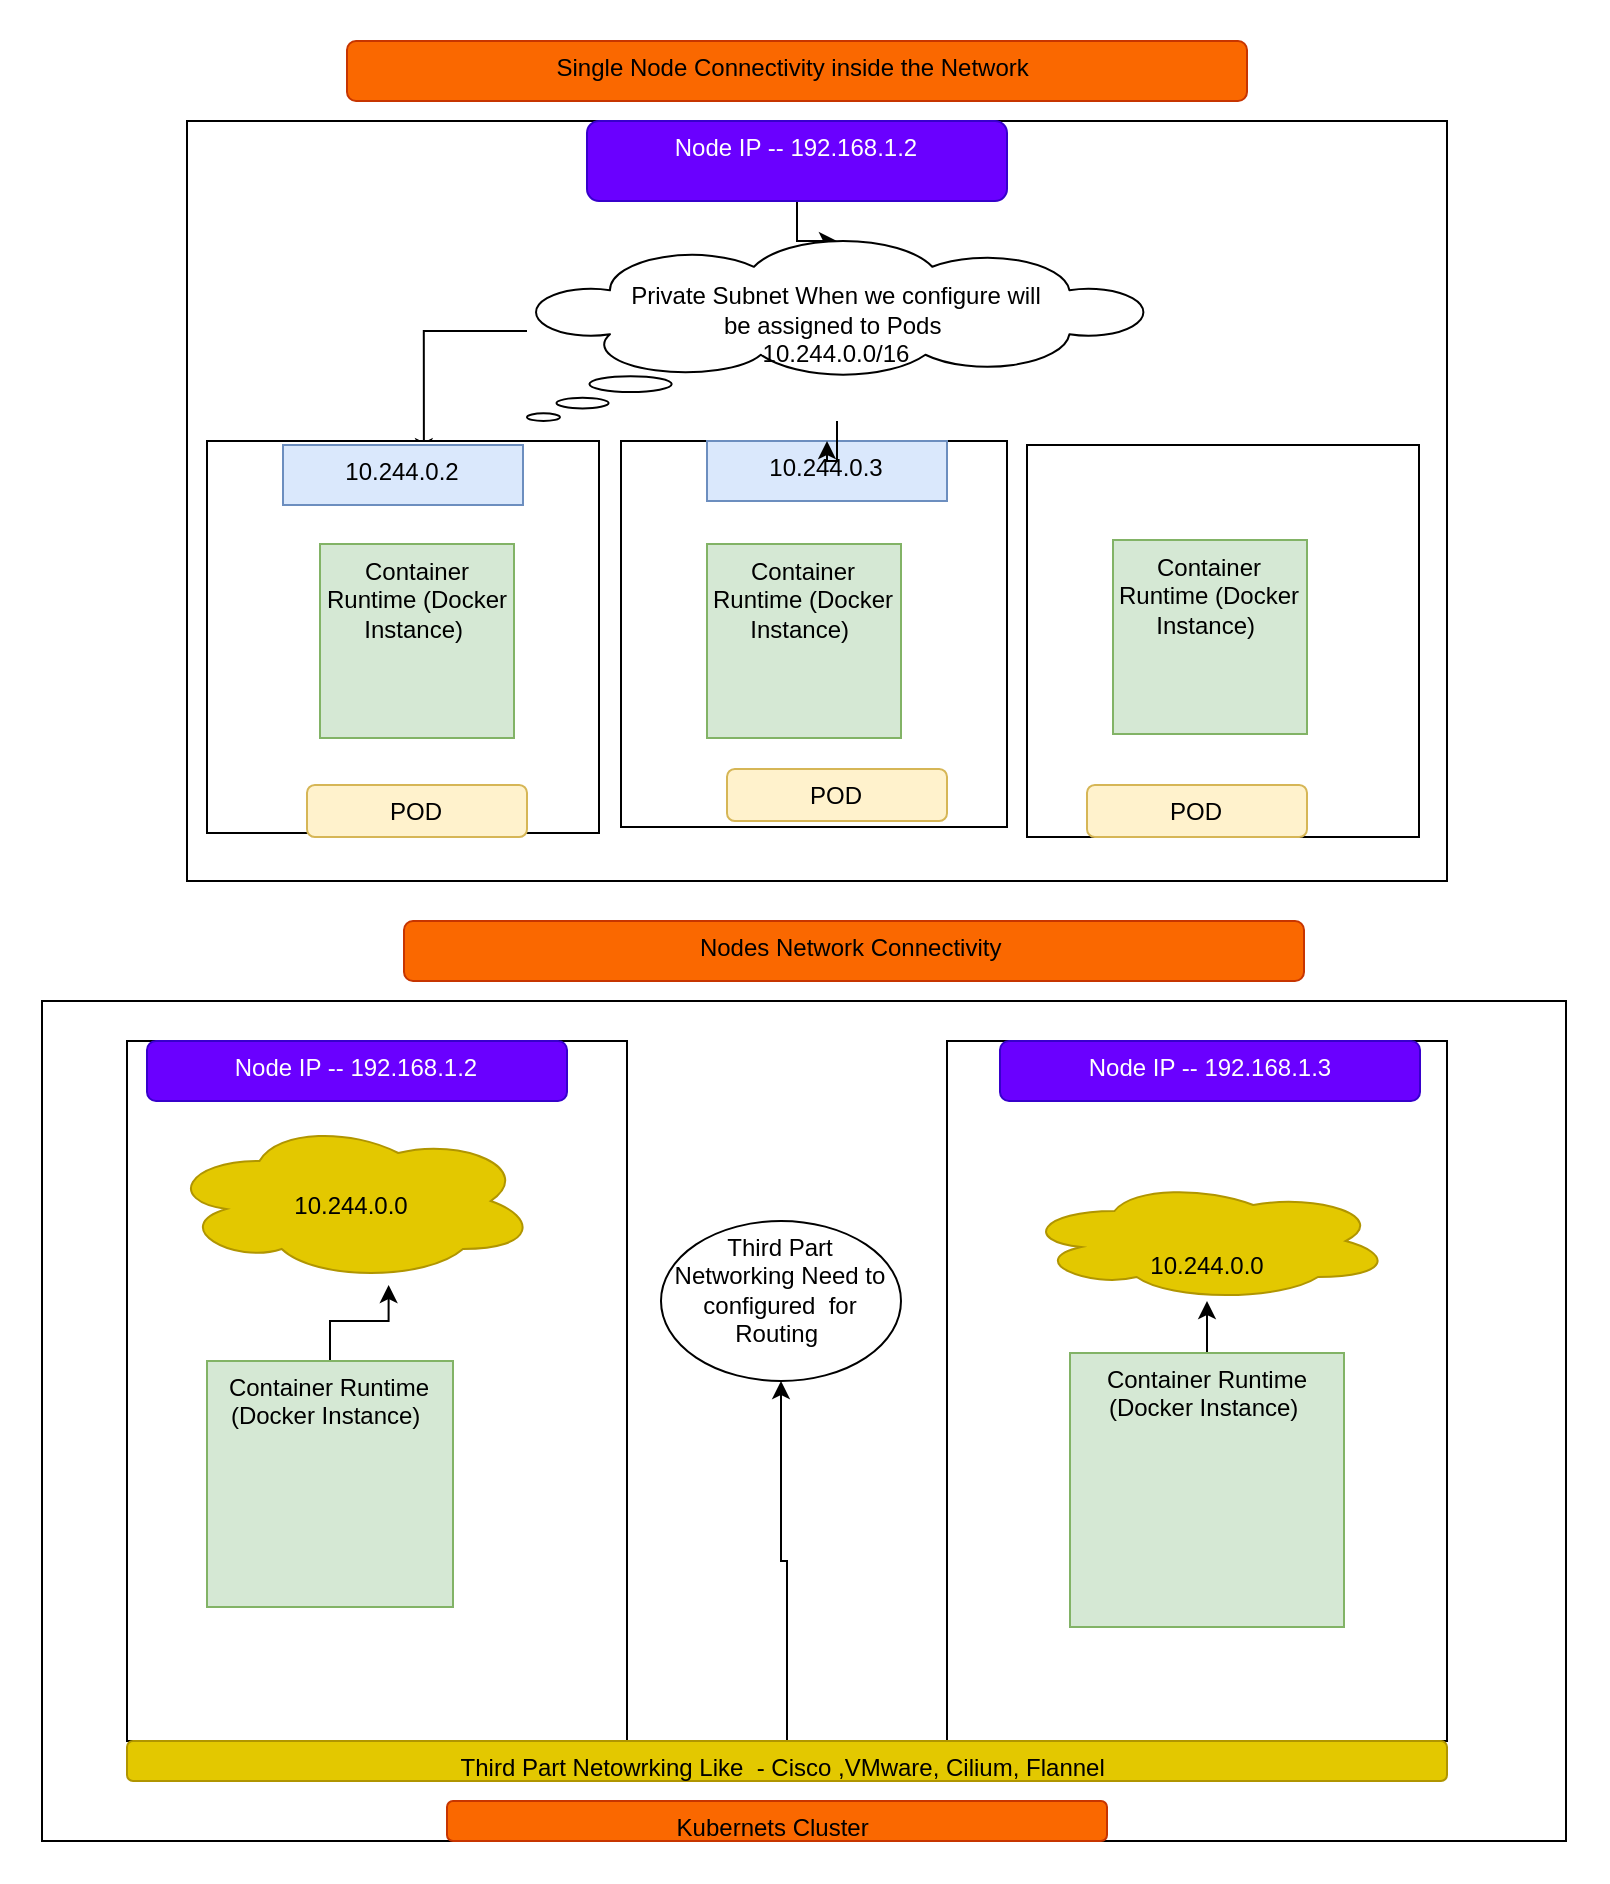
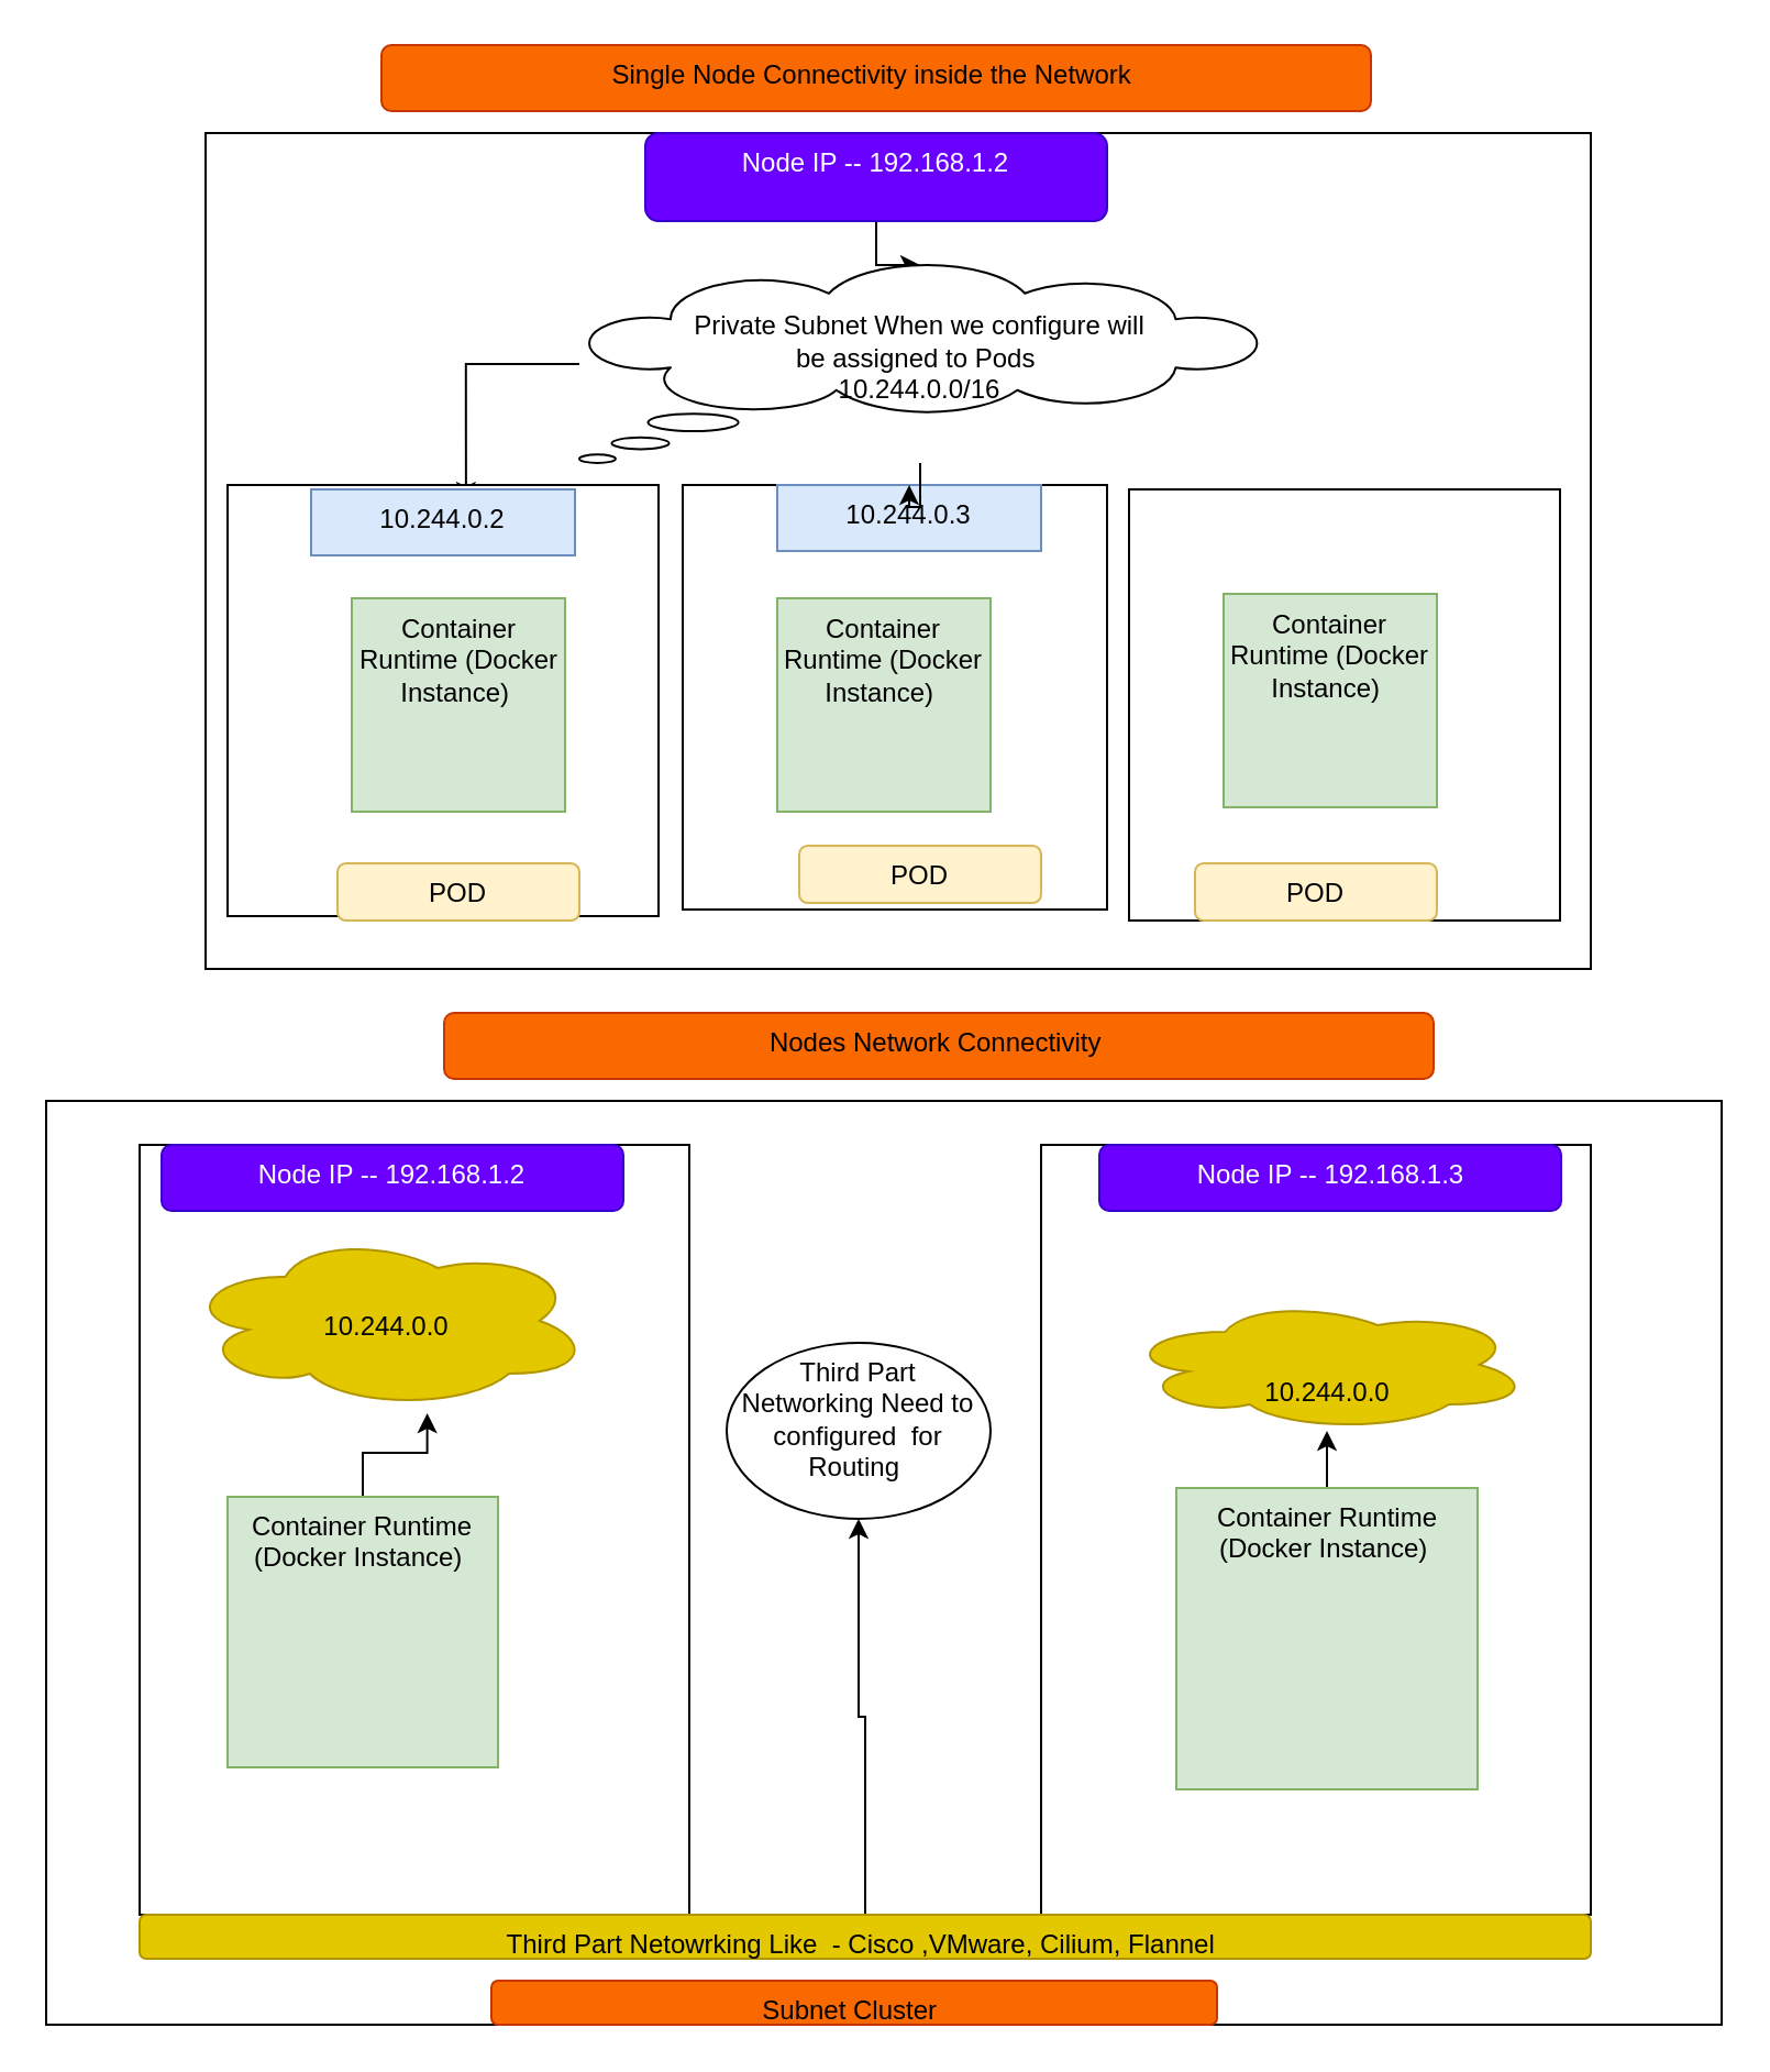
- <mxCell id="34" value="Kubernets Cluster&amp;nbsp;" style="rounded=1;whiteSpace=wrap;html=1;verticalAlign=top;fillColor=#fa6800;strokeColor=#C73500;fontColor=#000000;" vertex="1" parent="1"><mxGeometry x="223" y="900" width="330" height="20" as="geometry" /></mxCell>
+ <mxCell id="34" value="Subnet Cluster&amp;nbsp;" style="rounded=1;whiteSpace=wrap;html=1;verticalAlign=top;fillColor=#fa6800;strokeColor=#C73500;fontColor=#000000;" vertex="1" parent="1"><mxGeometry x="223" y="900" width="330" height="20" as="geometry" /></mxCell>
